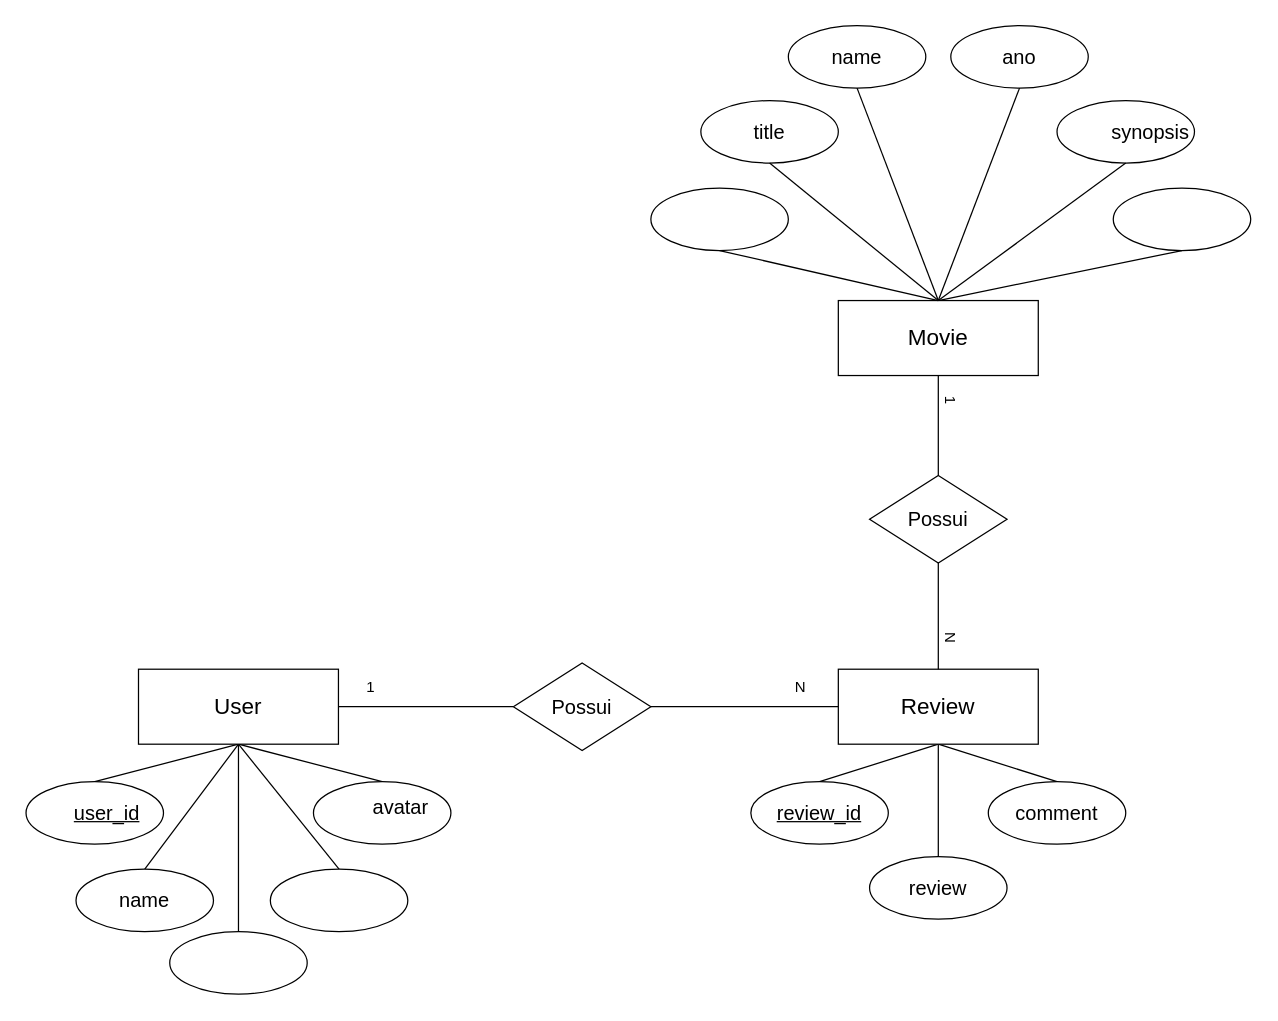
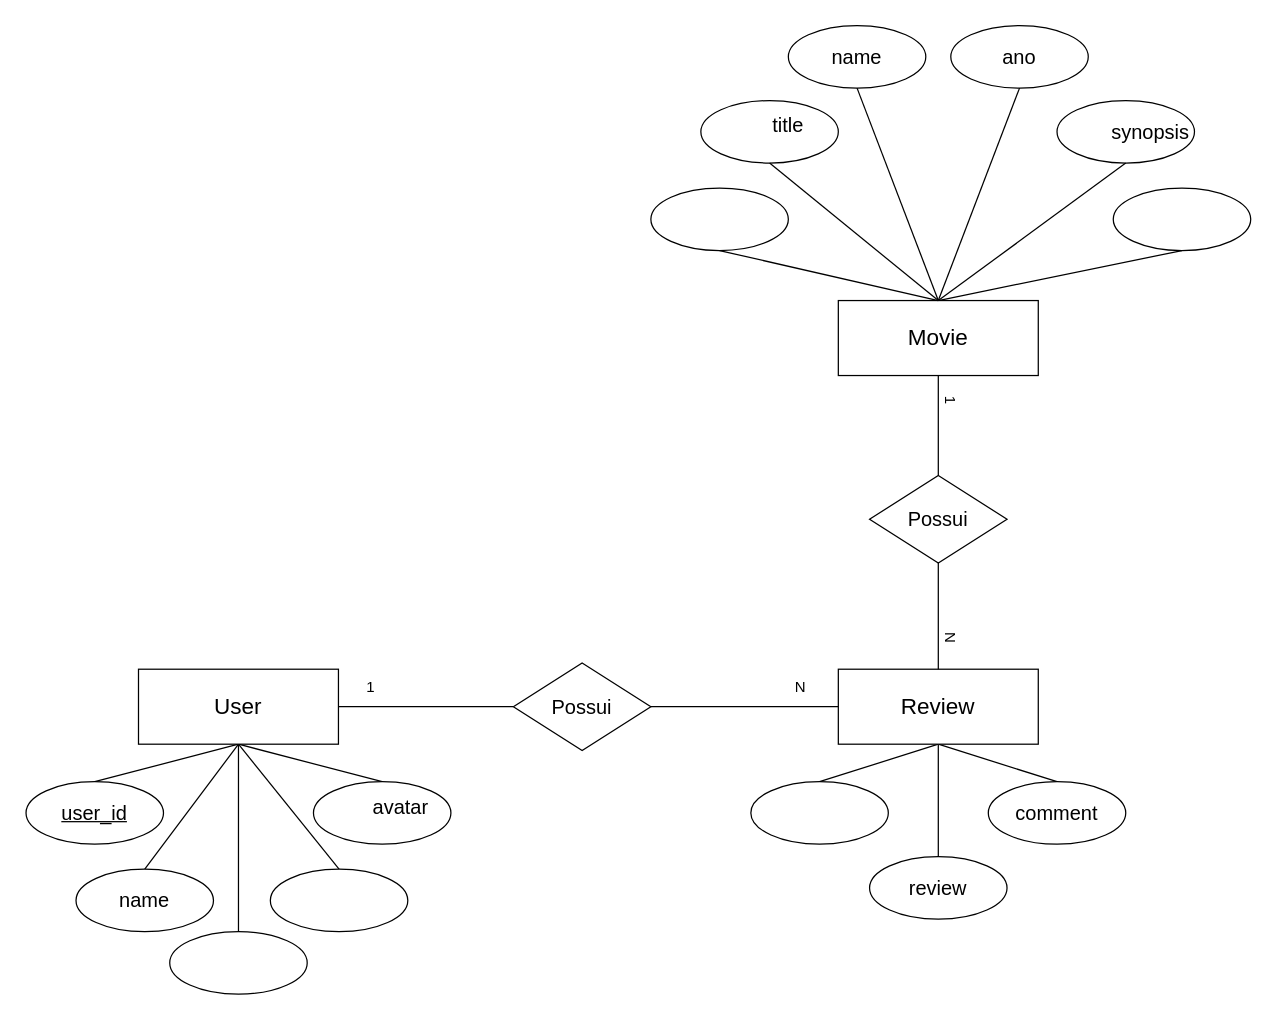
- <mxCell id="42" value="title" style="text;html=1;strokeColor=none;fillColor=none;align=center;verticalAlign=middle;whiteSpace=wrap;rounded=0;strokeWidth=2;fontSize=16;fontStyle=0" parent="1" vertex="1"><mxGeometry x="585" y="90" width="60" height="30" as="geometry" /></mxCell>
+ <mxCell id="42" value="title" style="text;html=1;strokeColor=none;fillColor=none;align=center;verticalAlign=middle;whiteSpace=wrap;rounded=0;strokeWidth=2;fontSize=16;fontStyle=0" parent="1" vertex="1"><mxGeometry x="600" y="85" width="60" height="30" as="geometry" /></mxCell>
- <mxCell id="10" value="user_id" style="text;html=1;strokeColor=none;fillColor=none;align=center;verticalAlign=middle;whiteSpace=wrap;rounded=0;strokeWidth=2;fontSize=16;fontStyle=4" parent="1" vertex="1"><mxGeometry x="55" y="635" width="60" height="30" as="geometry" /></mxCell>
+ <mxCell id="10" value="user_id" style="text;html=1;strokeColor=none;fillColor=none;align=center;verticalAlign=middle;whiteSpace=wrap;rounded=0;strokeWidth=2;fontSize=16;fontStyle=4" parent="1" vertex="1"><mxGeometry x="45" y="635" width="60" height="30" as="geometry" /></mxCell>
- <mxCell id="23" value="review_id" style="text;html=1;strokeColor=none;fillColor=none;align=center;verticalAlign=middle;whiteSpace=wrap;rounded=0;strokeWidth=2;fontSize=16;fontStyle=4" parent="1" vertex="1"><mxGeometry x="625" y="635" width="60" height="30" as="geometry" /></mxCell>
